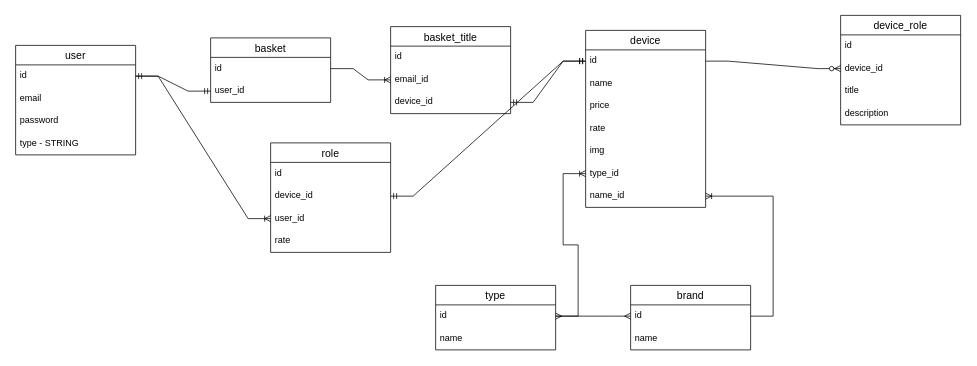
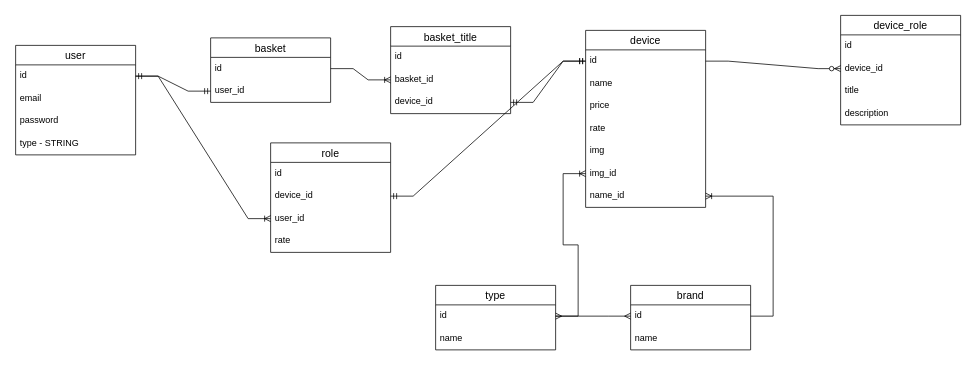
- <mxCell id="36" value="email_id" style="text;strokeColor=none;fillColor=none;spacingLeft=4;spacingRight=4;overflow=hidden;rotatable=0;points=[[0,0.5],[1,0.5]];portConstraint=eastwest;fontSize=12;" vertex="1" parent="34"><mxGeometry y="56" width="160" height="30" as="geometry" /></mxCell>
+ <mxCell id="36" value="basket_id" style="text;strokeColor=none;fillColor=none;spacingLeft=4;spacingRight=4;overflow=hidden;rotatable=0;points=[[0,0.5],[1,0.5]];portConstraint=eastwest;fontSize=12;" vertex="1" parent="34"><mxGeometry y="56" width="160" height="30" as="geometry" /></mxCell>
- <mxCell id="17" value="type_id&#10;" style="text;strokeColor=none;fillColor=none;spacingLeft=4;spacingRight=4;overflow=hidden;rotatable=0;points=[[0,0.5],[1,0.5]];portConstraint=eastwest;fontSize=12;" vertex="1" parent="11"><mxGeometry y="176" width="160" height="30" as="geometry" /></mxCell>
+ <mxCell id="17" value="img_id&#10;" style="text;strokeColor=none;fillColor=none;spacingLeft=4;spacingRight=4;overflow=hidden;rotatable=0;points=[[0,0.5],[1,0.5]];portConstraint=eastwest;fontSize=12;" vertex="1" parent="11"><mxGeometry y="176" width="160" height="30" as="geometry" /></mxCell>
